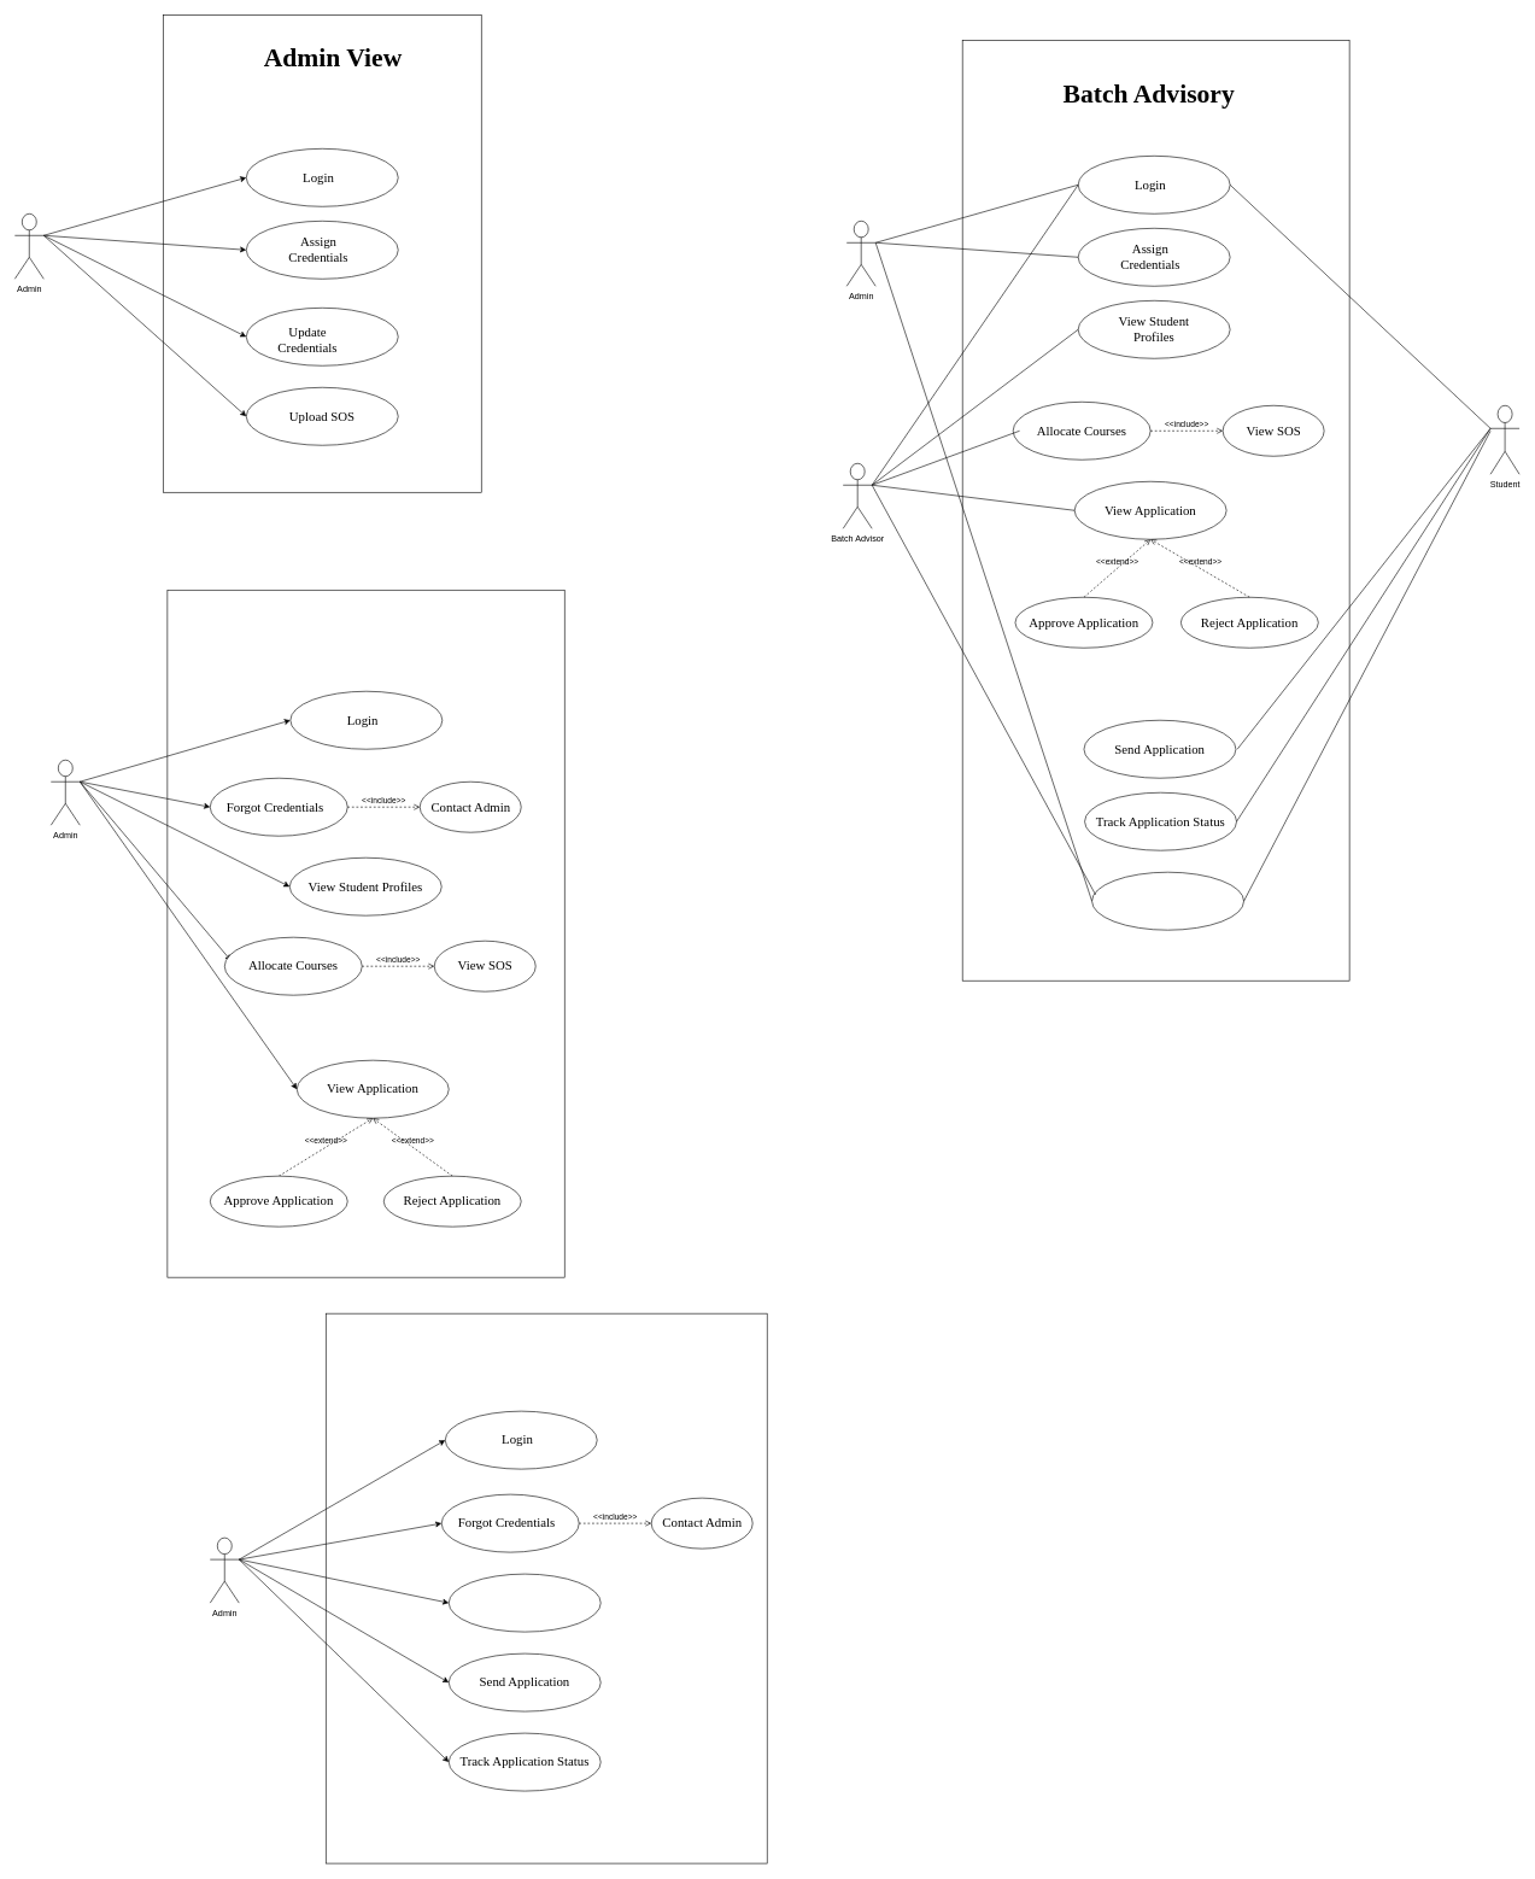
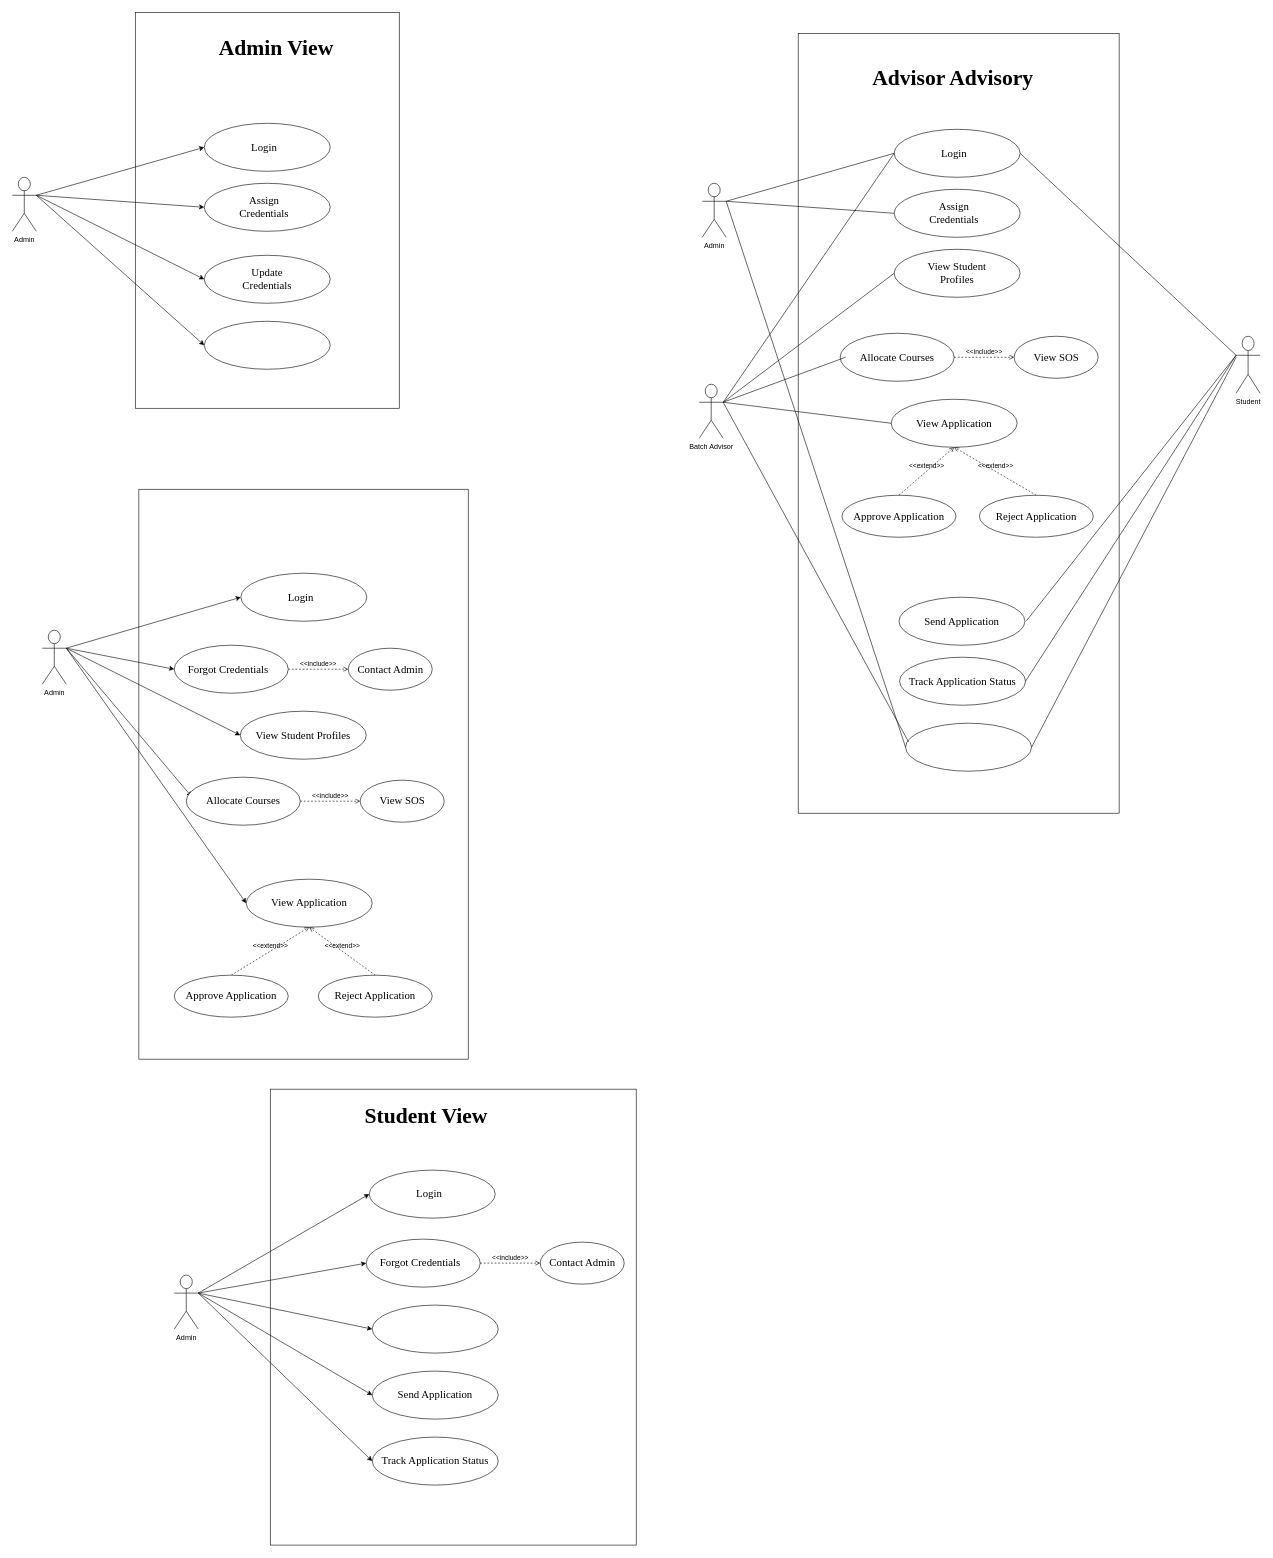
- <mxCell id="54" value="&lt;font face=&quot;Times New Roman&quot; style=&quot;font-size: 36px;&quot;&gt;&lt;b style=&quot;&quot;&gt;Batch Advisory&lt;/b&gt;&lt;/font&gt;" style="text;html=1;align=center;verticalAlign=middle;whiteSpace=wrap;rounded=0;" parent="1" vertex="1"><mxGeometry x="1367.5" y="105" width="440" height="50" as="geometry" /></mxCell>
+ <mxCell id="54" value="&lt;font face=&quot;Times New Roman&quot; style=&quot;font-size: 36px;&quot;&gt;&lt;b style=&quot;&quot;&gt;Advisor Advisory&lt;/b&gt;&lt;/font&gt;" style="text;html=1;align=center;verticalAlign=middle;whiteSpace=wrap;rounded=0;" parent="1" vertex="1"><mxGeometry x="1367.5" y="105" width="440" height="50" as="geometry" /></mxCell>
- <mxCell id="57" value="&lt;font face=&quot;Tahoma&quot; style=&quot;font-size: 18px;&quot;&gt;Update Credentials&lt;/font&gt;" style="text;html=1;align=center;verticalAlign=middle;whiteSpace=wrap;rounded=0;" parent="55" vertex="1"><mxGeometry x="15" y="15" width="140" height="60" as="geometry" /></mxCell>
+ <mxCell id="57" value="&lt;font face=&quot;Tahoma&quot; style=&quot;font-size: 18px;&quot;&gt;Update Credentials&lt;/font&gt;" style="text;html=1;align=center;verticalAlign=middle;whiteSpace=wrap;rounded=0;" parent="55" vertex="1"><mxGeometry x="35" y="10" width="140" height="60" as="geometry" /></mxCell>
- <mxCell id="12" value="&lt;font face=&quot;Tahoma&quot; style=&quot;font-size: 18px;&quot;&gt;Upload SOS&lt;/font&gt;" style="text;html=1;align=center;verticalAlign=middle;whiteSpace=wrap;rounded=0;" parent="10" vertex="1"><mxGeometry x="35" y="10" width="140" height="60" as="geometry" /></mxCell>
+ <mxCell id="97" value="&lt;font face=&quot;Times New Roman&quot; style=&quot;font-size: 36px;&quot;&gt;&lt;b style=&quot;&quot;&gt;Student View&lt;/b&gt;&lt;/font&gt;" style="text;html=1;align=center;verticalAlign=middle;whiteSpace=wrap;rounded=0;" parent="1" vertex="1"><mxGeometry x="490" y="1835" width="440" height="50" as="geometry" /></mxCell>
